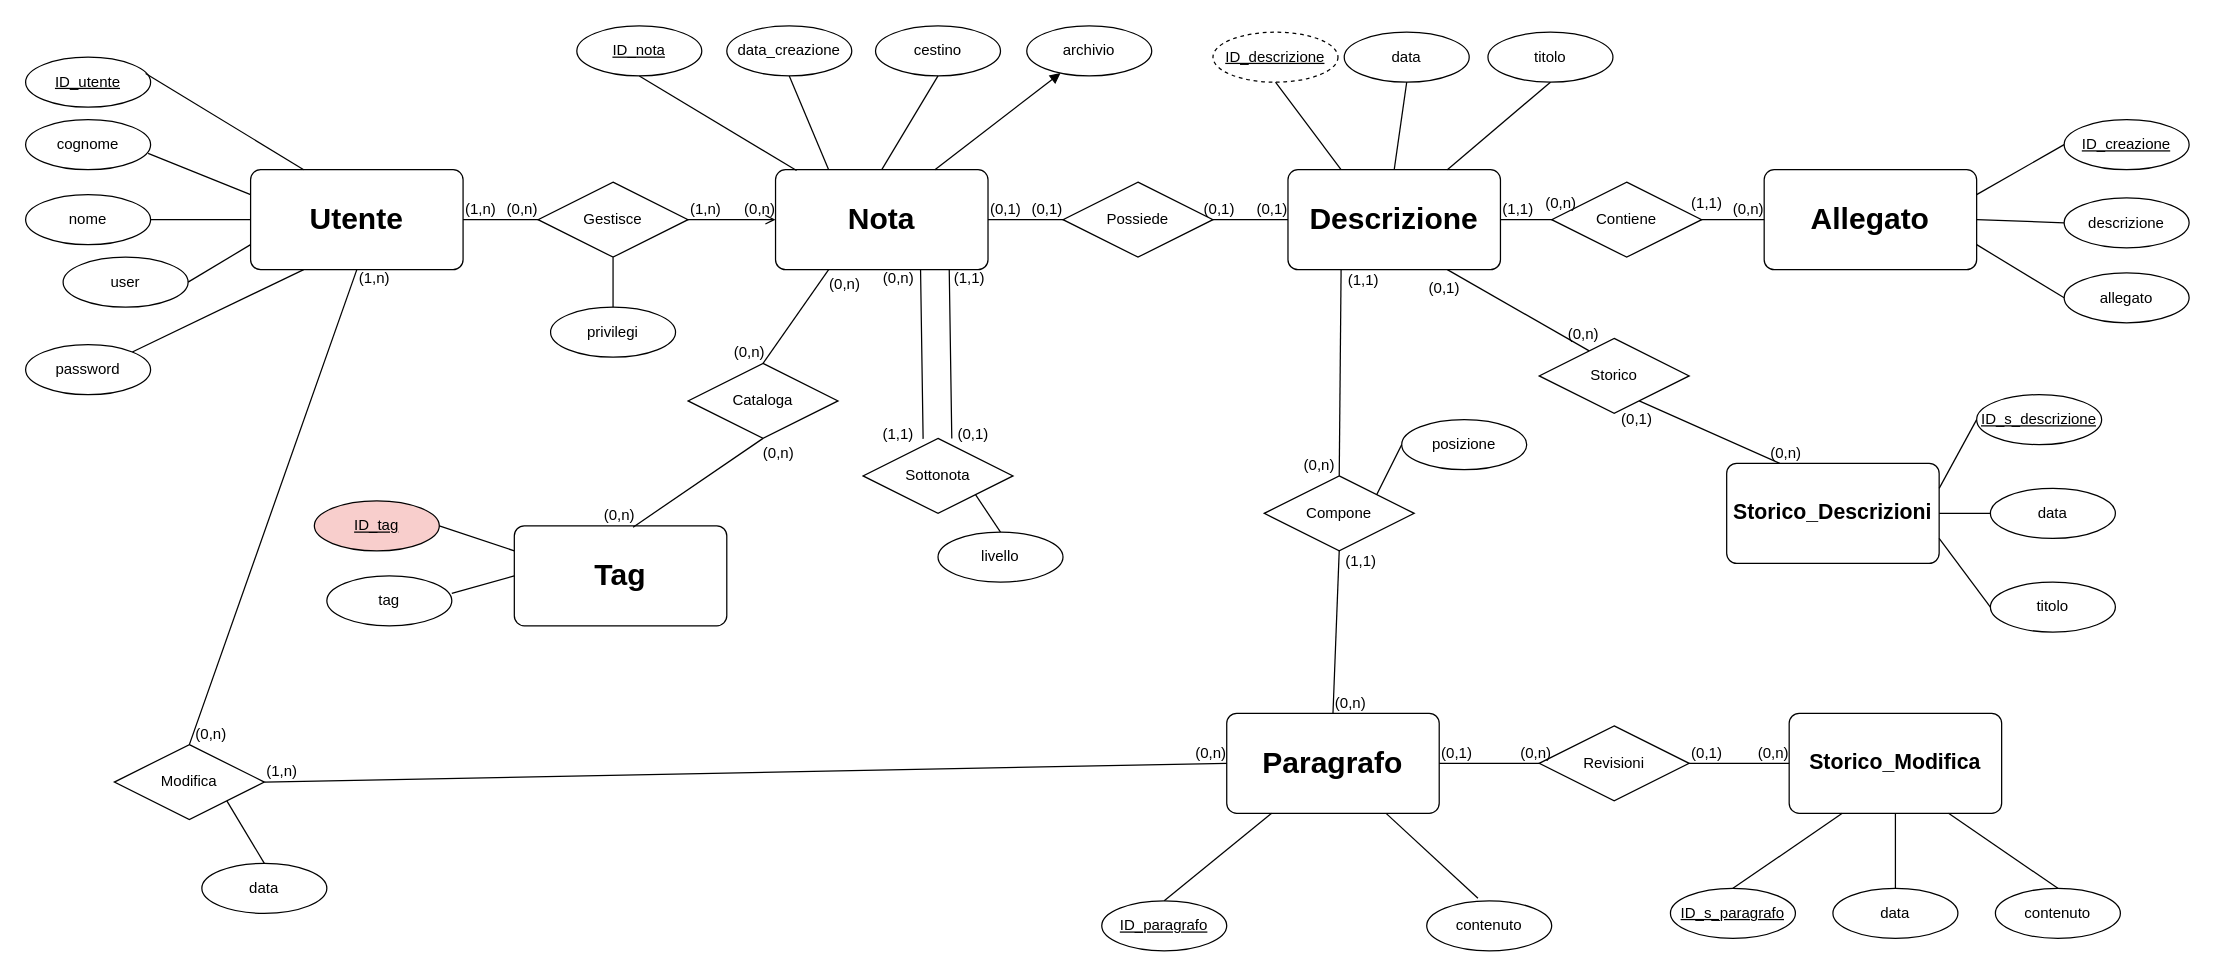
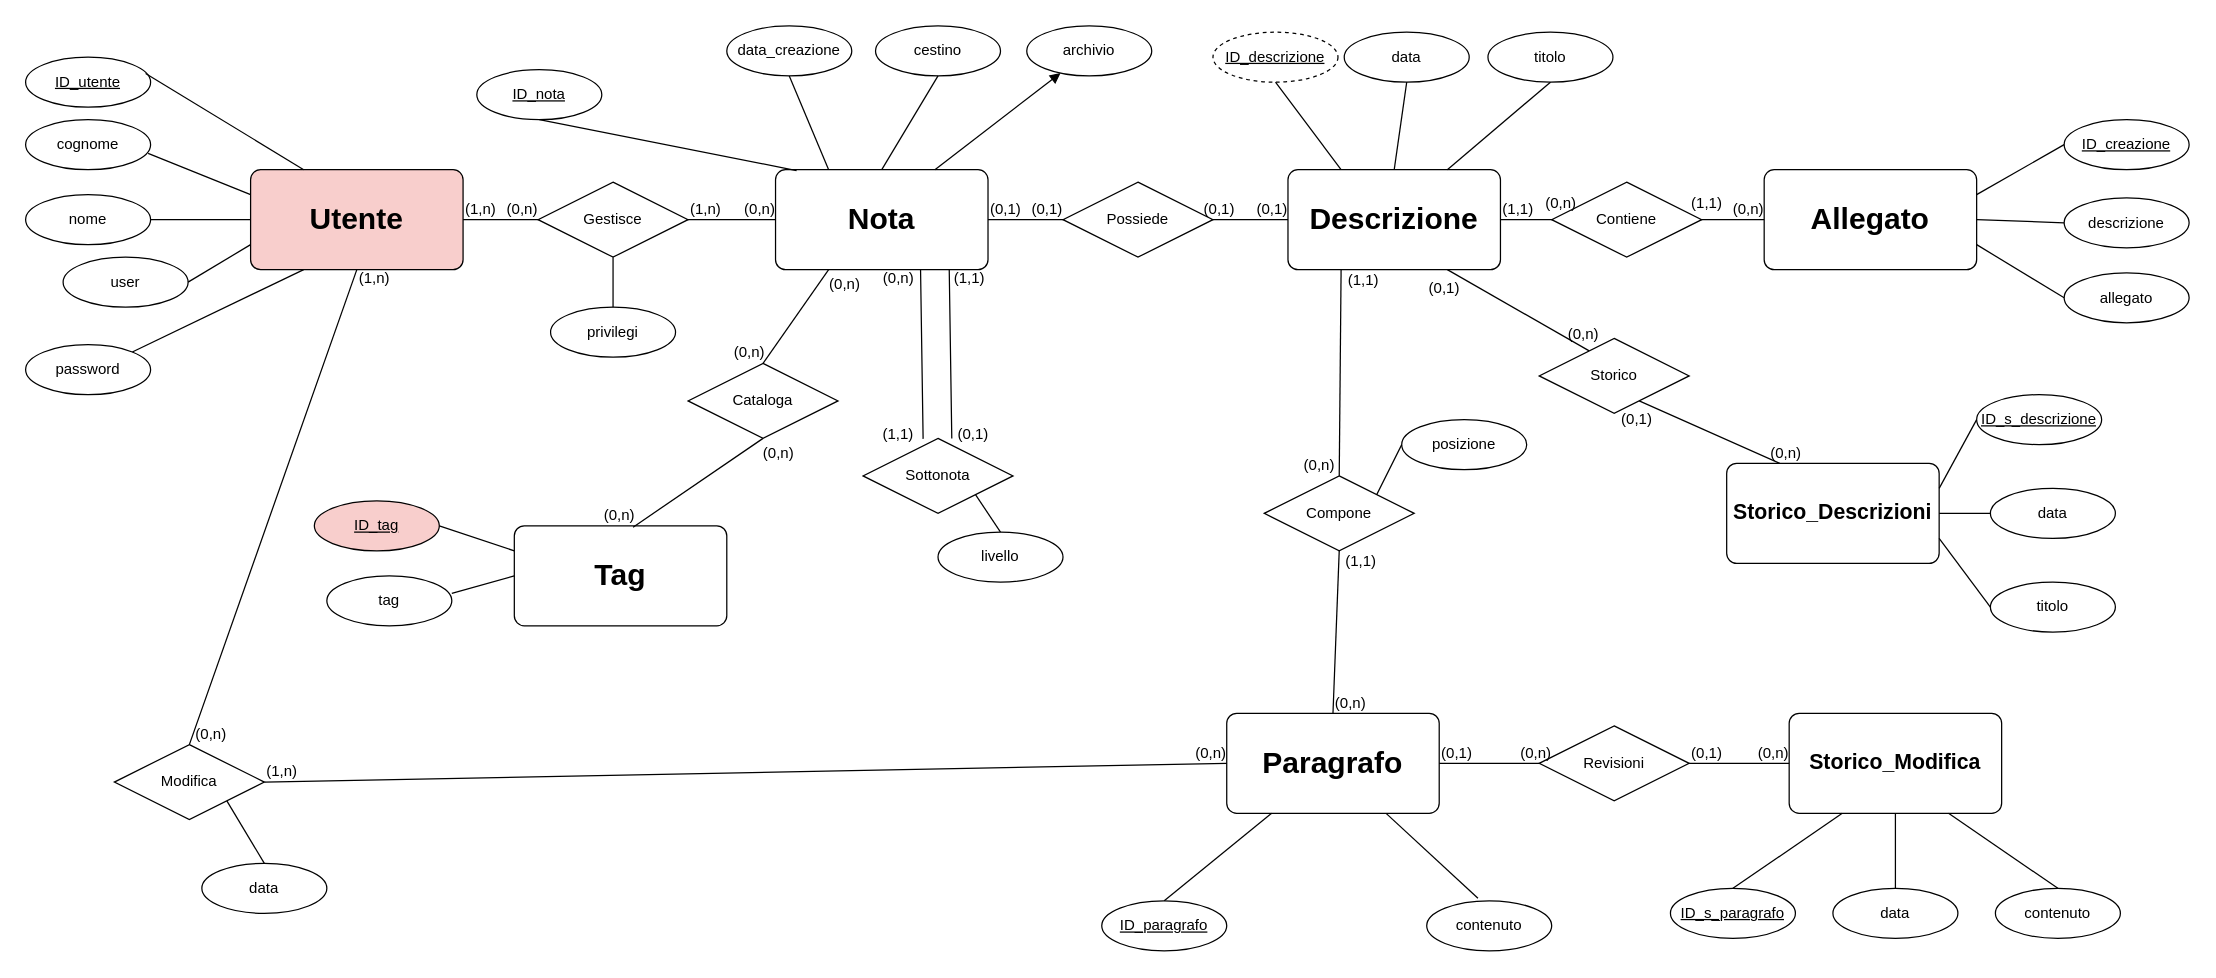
- <mxCell id="29" value="ID_nota" style="ellipse;whiteSpace=wrap;html=1;align=center;fontStyle=4;" parent="1" vertex="1"><mxGeometry x="461" y="20" width="100" height="40" as="geometry" /></mxCell>
+ <mxCell id="29" value="ID_nota" style="ellipse;whiteSpace=wrap;html=1;align=center;fontStyle=4;" parent="1" vertex="1"><mxGeometry x="381" y="55" width="100" height="40" as="geometry" /></mxCell>
- <mxCell id="2" value="&lt;b&gt;&lt;font style=&quot;font-size: 24px&quot;&gt;Utente&lt;/font&gt;&lt;/b&gt;" style="rounded=1;arcSize=10;whiteSpace=wrap;html=1;align=center;" parent="1" vertex="1"><mxGeometry x="200" y="135" width="170" height="80" as="geometry" /></mxCell>
+ <mxCell id="2" value="&lt;b&gt;&lt;font style=&quot;font-size: 24px&quot;&gt;Utente&lt;/font&gt;&lt;/b&gt;" style="rounded=1;arcSize=10;whiteSpace=wrap;html=1;align=center;fillColor=#f8cecc;" parent="1" vertex="1"><mxGeometry x="200" y="135" width="170" height="80" as="geometry" /></mxCell>
- <mxCell id="18" value="" style="endArrow=open;html=1;rounded=0;entryX=0;entryY=0.5;entryDx=0;entryDy=0;exitX=1;exitY=0.5;exitDx=0;exitDy=0;" parent="1" source="2" target="3" edge="1"><mxGeometry relative="1" as="geometry"><mxPoint x="380" y="165" as="sourcePoint" /><mxPoint x="760" y="405" as="targetPoint" /></mxGeometry></mxCell>
+ <mxCell id="18" value="" style="endArrow=none;html=1;rounded=0;entryX=0;entryY=0.5;entryDx=0;entryDy=0;exitX=1;exitY=0.5;exitDx=0;exitDy=0;" parent="1" source="2" target="3" edge="1"><mxGeometry relative="1" as="geometry"><mxPoint x="380" y="165" as="sourcePoint" /><mxPoint x="760" y="405" as="targetPoint" /></mxGeometry></mxCell>
